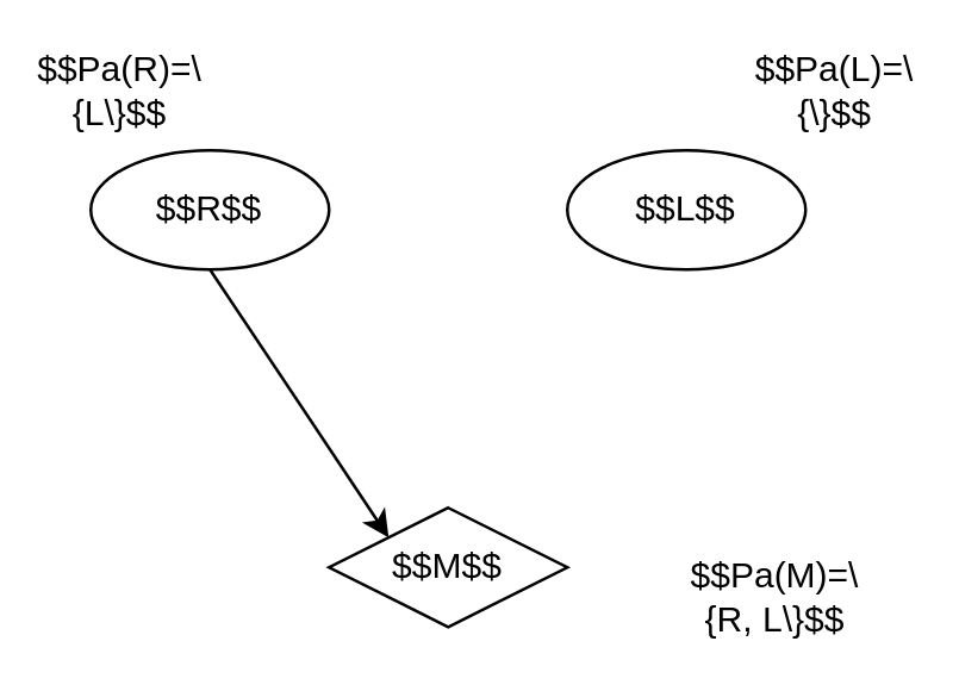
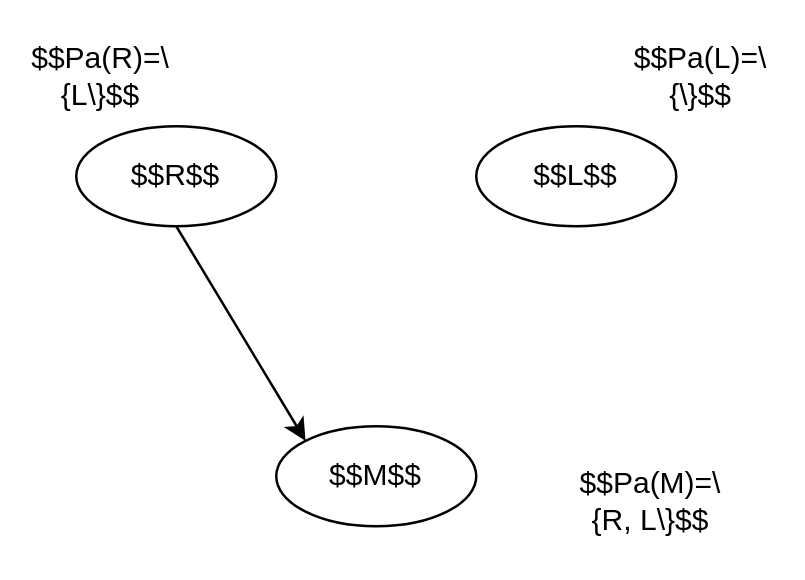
- <mxCell id="4" value="$$M$$" style="rhombus;whiteSpace=wrap;html=1;" vertex="1" parent="1"><mxGeometry x="110" y="170" width="80" height="40" as="geometry" /></mxCell>
+ <mxCell id="4" value="$$M$$" style="ellipse;whiteSpace=wrap;html=1;" vertex="1" parent="1"><mxGeometry x="110" y="170" width="80" height="40" as="geometry" /></mxCell>
